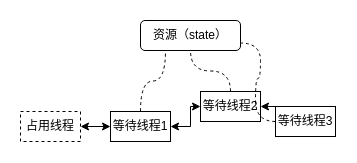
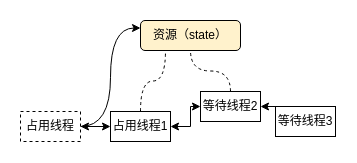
- <mxCell id="13" value="资源（state）" style="rounded=1;whiteSpace=wrap;html=1;" vertex="1" parent="1"><mxGeometry x="140" y="20" width="100" height="30" as="geometry" /></mxCell>
+ <mxCell id="13" value="资源（state）" style="rounded=1;whiteSpace=wrap;html=1;fillColor=#fff2cc;" vertex="1" parent="1"><mxGeometry x="140" y="20" width="100" height="30" as="geometry" /></mxCell>
+ <mxCell id="2" style="edgeStyle=orthogonalEdgeStyle;curved=1;rounded=0;orthogonalLoop=1;jettySize=auto;html=1;entryX=0;entryY=0.25;entryDx=0;entryDy=0;startArrow=none;startFill=0;endArrow=classic;endFill=1;" edge="1" parent="1" source="3" target="13"><mxGeometry relative="1" as="geometry" /></mxCell>
- <mxCell id="11" style="edgeStyle=orthogonalEdgeStyle;curved=1;rounded=0;orthogonalLoop=1;jettySize=auto;html=1;entryX=1;entryY=0.75;entryDx=0;entryDy=0;startArrow=none;startFill=0;endArrow=none;endFill=0;dashed=1;" edge="1" parent="1" source="12" target="13"><mxGeometry relative="1" as="geometry" /></mxCell>
- <mxCell id="7" value="等待线程1" style="rounded=0;whiteSpace=wrap;html=1;" vertex="1" parent="1"><mxGeometry x="110" y="111" width="60" height="30" as="geometry" /></mxCell>
+ <mxCell id="7" value="占用线程1" style="rounded=0;whiteSpace=wrap;html=1;" vertex="1" parent="1"><mxGeometry x="110" y="111" width="60" height="30" as="geometry" /></mxCell>
